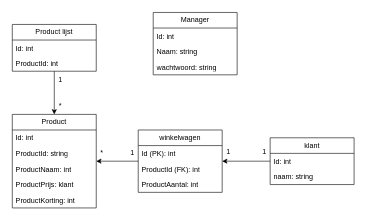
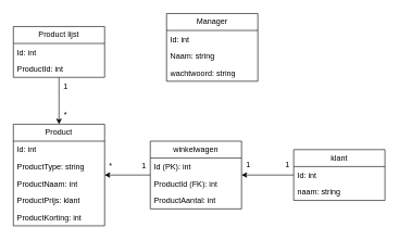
- <mxCell id="4" value="ProductId: string" style="text;strokeColor=none;fillColor=none;align=left;verticalAlign=top;spacingLeft=4;spacingRight=4;overflow=hidden;rotatable=0;points=[[0,0.5],[1,0.5]];portConstraint=eastwest;whiteSpace=wrap;html=1;" parent="2" vertex="1"><mxGeometry y="52" width="140" height="26" as="geometry" /></mxCell>
+ <mxCell id="4" value="ProductType: string" style="text;strokeColor=none;fillColor=none;align=left;verticalAlign=top;spacingLeft=4;spacingRight=4;overflow=hidden;rotatable=0;points=[[0,0.5],[1,0.5]];portConstraint=eastwest;whiteSpace=wrap;html=1;" parent="2" vertex="1"><mxGeometry y="52" width="140" height="26" as="geometry" /></mxCell>
